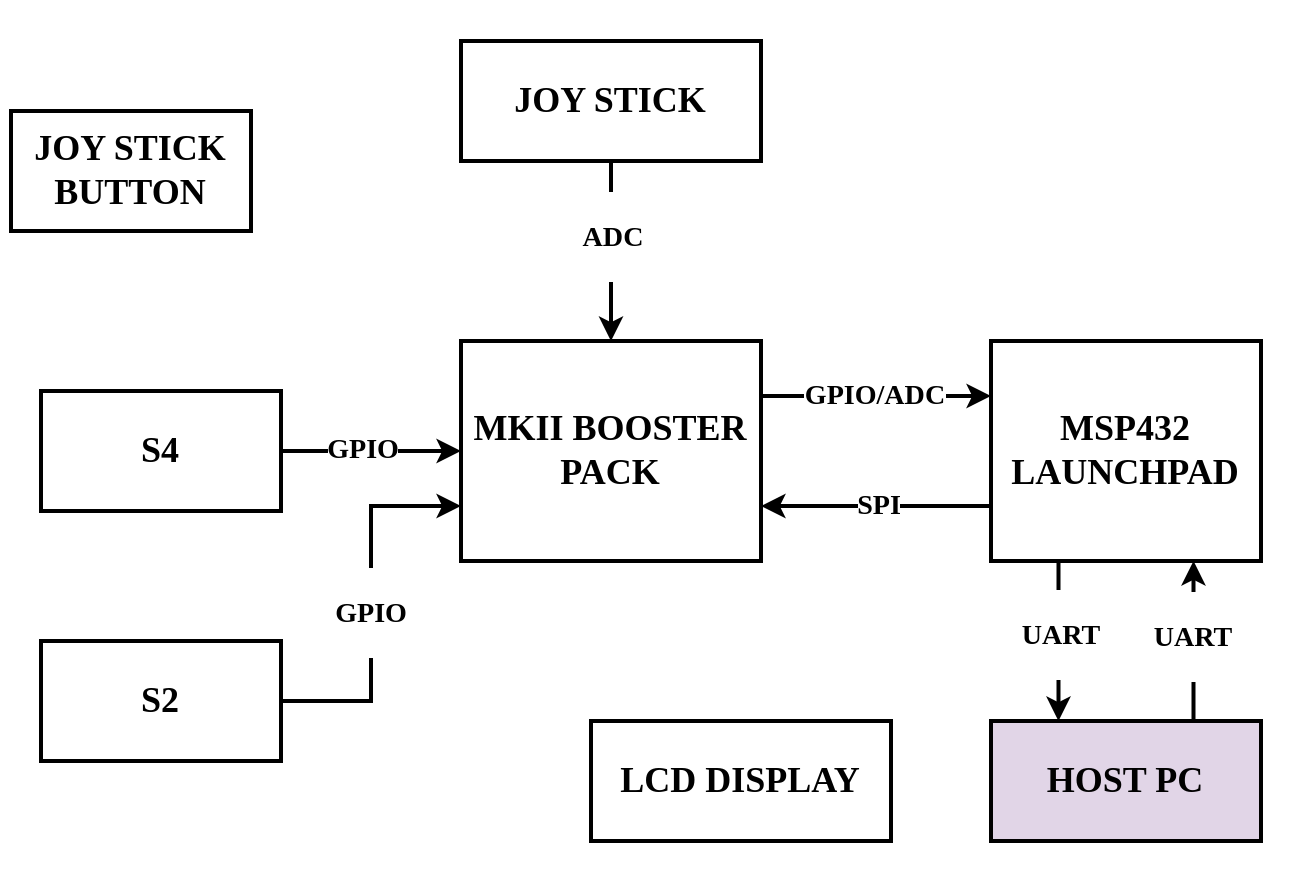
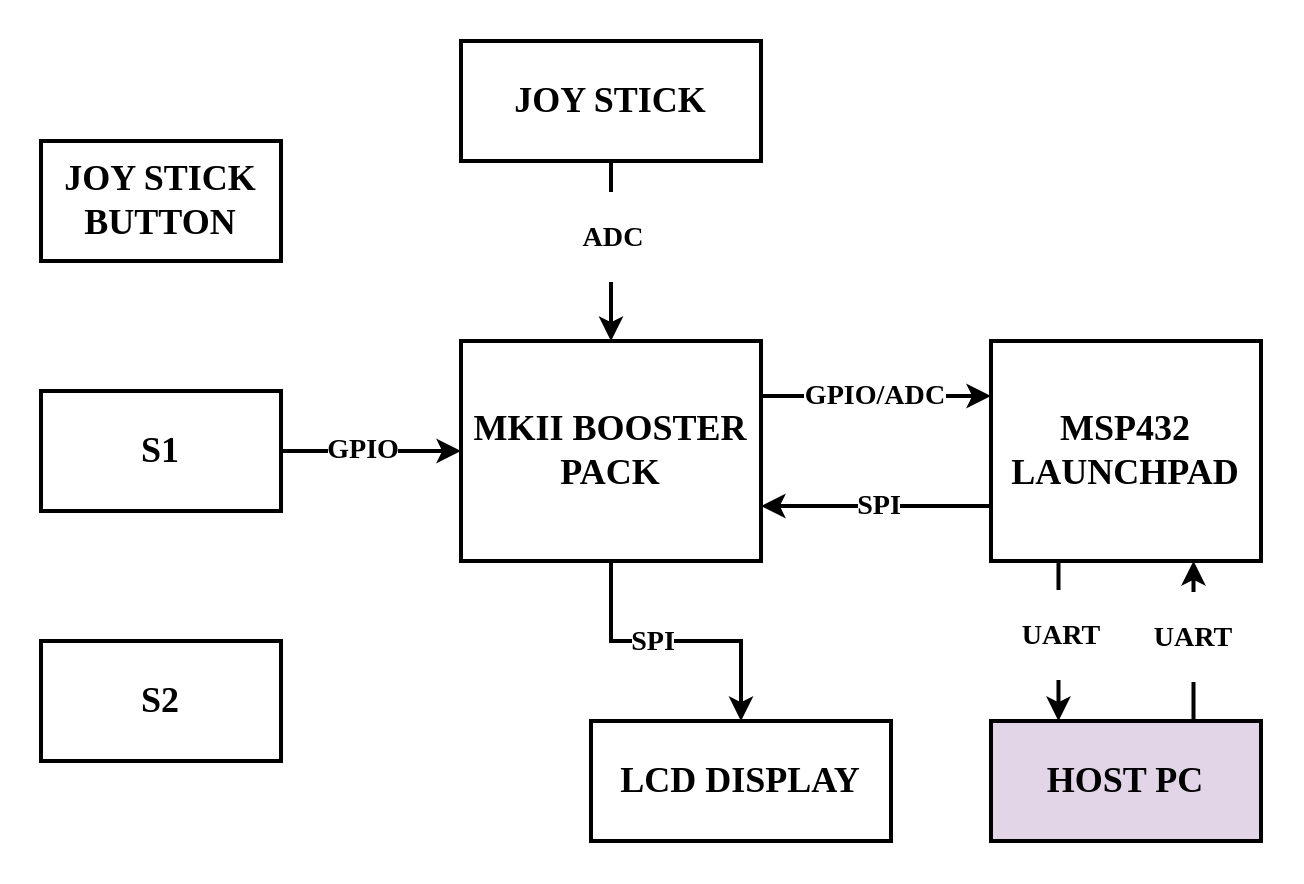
- <mxCell id="25" value="&lt;h2&gt;&lt;font face=&quot;Times New Roman&quot;&gt;JOY STICK BUTTON&lt;/font&gt;&lt;/h2&gt;" style="rounded=0;whiteSpace=wrap;html=1;strokeWidth=2;" vertex="1" parent="1"><mxGeometry x="5" y="55" width="120" height="60" as="geometry" /></mxCell>
+ <mxCell id="25" value="&lt;h2&gt;&lt;font face=&quot;Times New Roman&quot;&gt;JOY STICK BUTTON&lt;/font&gt;&lt;/h2&gt;" style="rounded=0;whiteSpace=wrap;html=1;strokeWidth=2;" vertex="1" parent="1"><mxGeometry x="20" y="70" width="120" height="60" as="geometry" /></mxCell>
- <mxCell id="21" value="&lt;h2&gt;&lt;font face=&quot;Times New Roman&quot;&gt;S4&lt;/font&gt;&lt;/h2&gt;" style="rounded=0;whiteSpace=wrap;html=1;strokeWidth=2;" vertex="1" parent="1"><mxGeometry x="20" y="195" width="120" height="60" as="geometry" /></mxCell>
+ <mxCell id="21" value="&lt;h2&gt;&lt;font face=&quot;Times New Roman&quot;&gt;S1&lt;/font&gt;&lt;/h2&gt;" style="rounded=0;whiteSpace=wrap;html=1;strokeWidth=2;" vertex="1" parent="1"><mxGeometry x="20" y="195" width="120" height="60" as="geometry" /></mxCell>
- <mxCell id="22" style="edgeStyle=orthogonalEdgeStyle;rounded=0;orthogonalLoop=1;jettySize=auto;html=1;exitX=1;exitY=0.5;exitDx=0;exitDy=0;entryX=0;entryY=0.75;entryDx=0;entryDy=0;strokeWidth=2;" edge="1" parent="1" source="24" target="6"><mxGeometry relative="1" as="geometry" /></mxCell>
- <mxCell id="23" value="&lt;h3&gt;&lt;font face=&quot;Times New Roman&quot;&gt;GPIO&lt;/font&gt;&lt;/h3&gt;" style="text;html=1;resizable=0;points=[];align=center;verticalAlign=middle;labelBackgroundColor=#ffffff;" vertex="1" connectable="0" parent="22"><mxGeometry x="-0.037" y="1" relative="1" as="geometry"><mxPoint as="offset" /></mxGeometry></mxCell>
+ <mxCell id="2" style="edgeStyle=orthogonalEdgeStyle;rounded=0;orthogonalLoop=1;jettySize=auto;html=1;exitX=0.5;exitY=1;exitDx=0;exitDy=0;entryX=0.5;entryY=0;entryDx=0;entryDy=0;strokeWidth=2;" edge="1" parent="1" source="6" target="15"><mxGeometry relative="1" as="geometry" /></mxCell>
+ <mxCell id="3" value="&lt;h3&gt;&lt;font face=&quot;Times New Roman&quot;&gt;SPI&lt;/font&gt;&lt;/h3&gt;" style="text;html=1;resizable=0;points=[];align=center;verticalAlign=middle;labelBackgroundColor=#ffffff;" vertex="1" connectable="0" parent="2"><mxGeometry x="-0.175" y="1" relative="1" as="geometry"><mxPoint as="offset" /></mxGeometry></mxCell>
